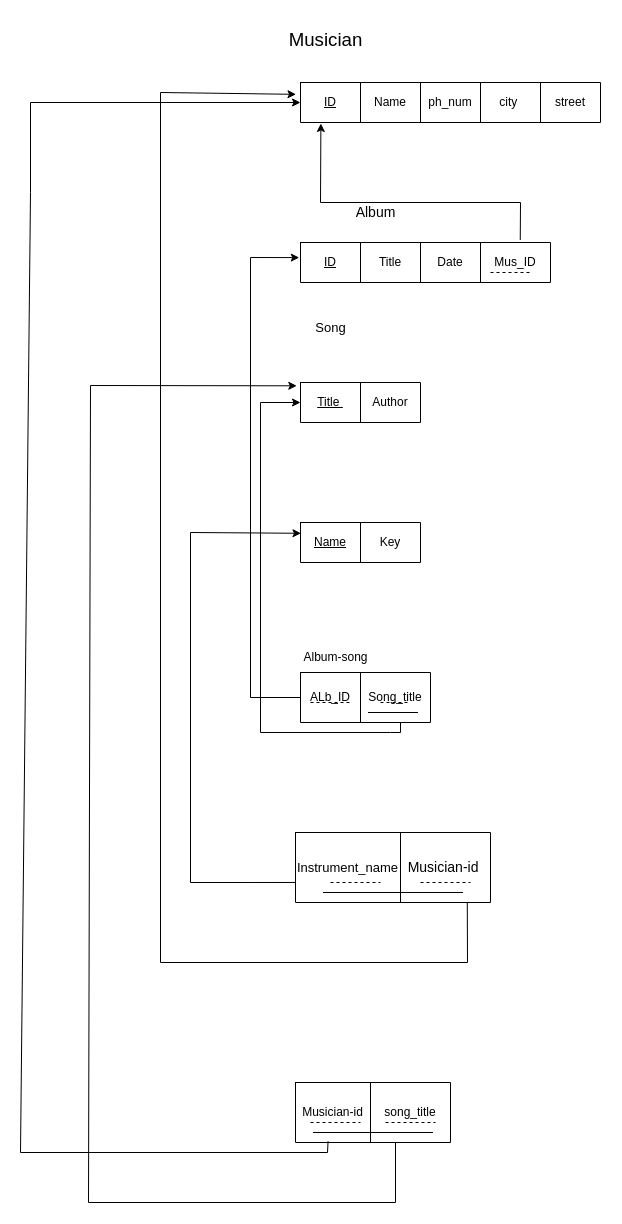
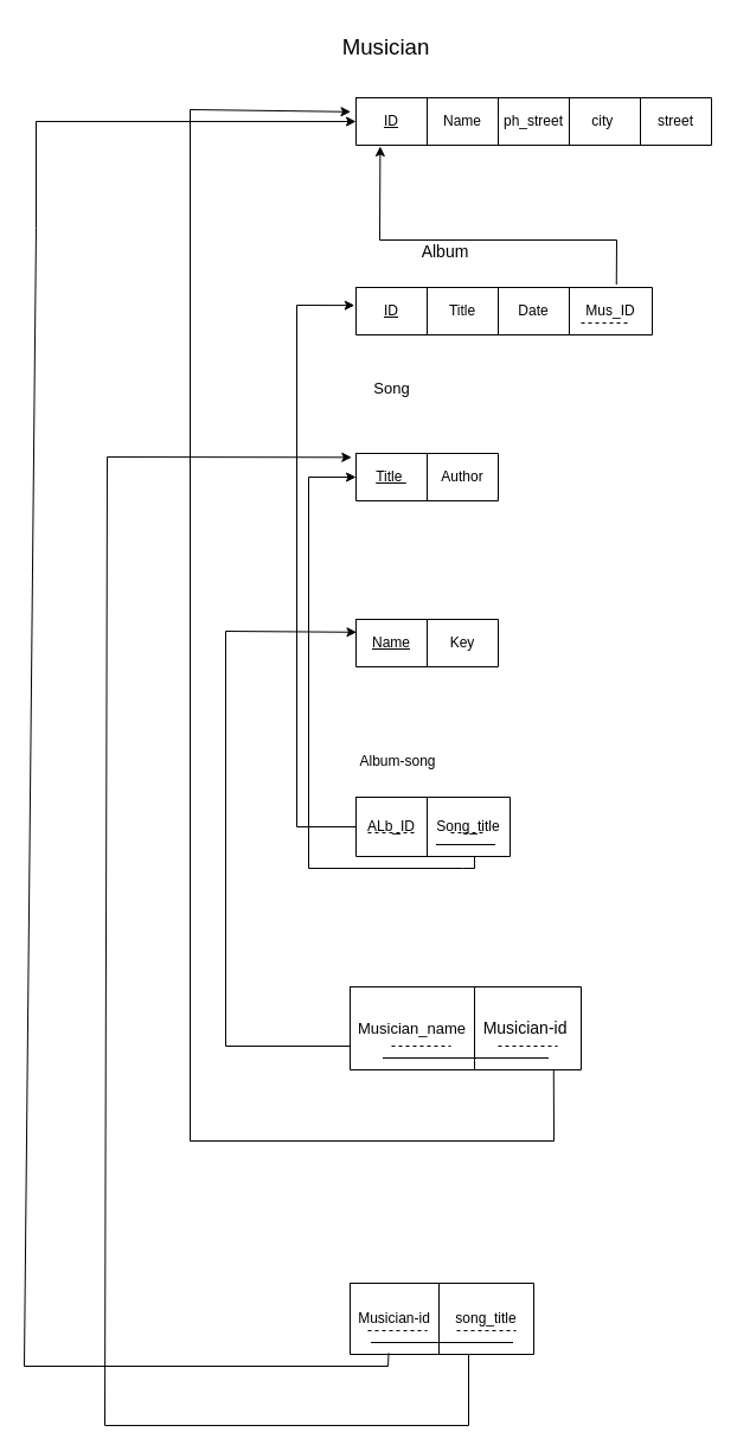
- <mxCell id="6" value="ph_num" style="shape=partialRectangle;html=1;whiteSpace=wrap;connectable=0;strokeColor=inherit;overflow=hidden;fillColor=none;top=0;left=0;bottom=0;right=0;pointerEvents=1;" vertex="1" parent="3"><mxGeometry x="120" width="60" height="40" as="geometry"><mxRectangle width="60" height="40" as="alternateBounds" /></mxGeometry></mxCell>
+ <mxCell id="6" value="ph_street" style="shape=partialRectangle;html=1;whiteSpace=wrap;connectable=0;strokeColor=inherit;overflow=hidden;fillColor=none;top=0;left=0;bottom=0;right=0;pointerEvents=1;" vertex="1" parent="3"><mxGeometry x="120" width="60" height="40" as="geometry"><mxRectangle width="60" height="40" as="alternateBounds" /></mxGeometry></mxCell>
- <mxCell id="32" value="Album-song" style="text;html=1;align=center;verticalAlign=middle;resizable=0;points=[];autosize=1;strokeColor=none;fillColor=none;" vertex="1" parent="1"><mxGeometry x="290" y="642" width="90" height="30" as="geometry" /></mxCell>
+ <mxCell id="32" value="Album-song" style="text;html=1;align=center;verticalAlign=middle;resizable=0;points=[];autosize=1;strokeColor=none;fillColor=none;" vertex="1" parent="1"><mxGeometry x="290" y="627" width="90" height="30" as="geometry" /></mxCell>
- <mxCell id="40" value="&lt;span style=&quot;font-size: 13px; text-wrap: nowrap;&quot;&gt;Instrument_name&lt;/span&gt;" style="shape=partialRectangle;html=1;whiteSpace=wrap;connectable=0;strokeColor=inherit;overflow=hidden;fillColor=none;top=0;left=0;bottom=0;right=0;pointerEvents=1;" vertex="1" parent="39"><mxGeometry width="105" height="70" as="geometry"><mxRectangle width="105" height="70" as="alternateBounds" /></mxGeometry></mxCell>
+ <mxCell id="40" value="&lt;span style=&quot;font-size: 13px; text-wrap: nowrap;&quot;&gt;Musician_name&lt;/span&gt;" style="shape=partialRectangle;html=1;whiteSpace=wrap;connectable=0;strokeColor=inherit;overflow=hidden;fillColor=none;top=0;left=0;bottom=0;right=0;pointerEvents=1;" vertex="1" parent="39"><mxGeometry width="105" height="70" as="geometry"><mxRectangle width="105" height="70" as="alternateBounds" /></mxGeometry></mxCell>
